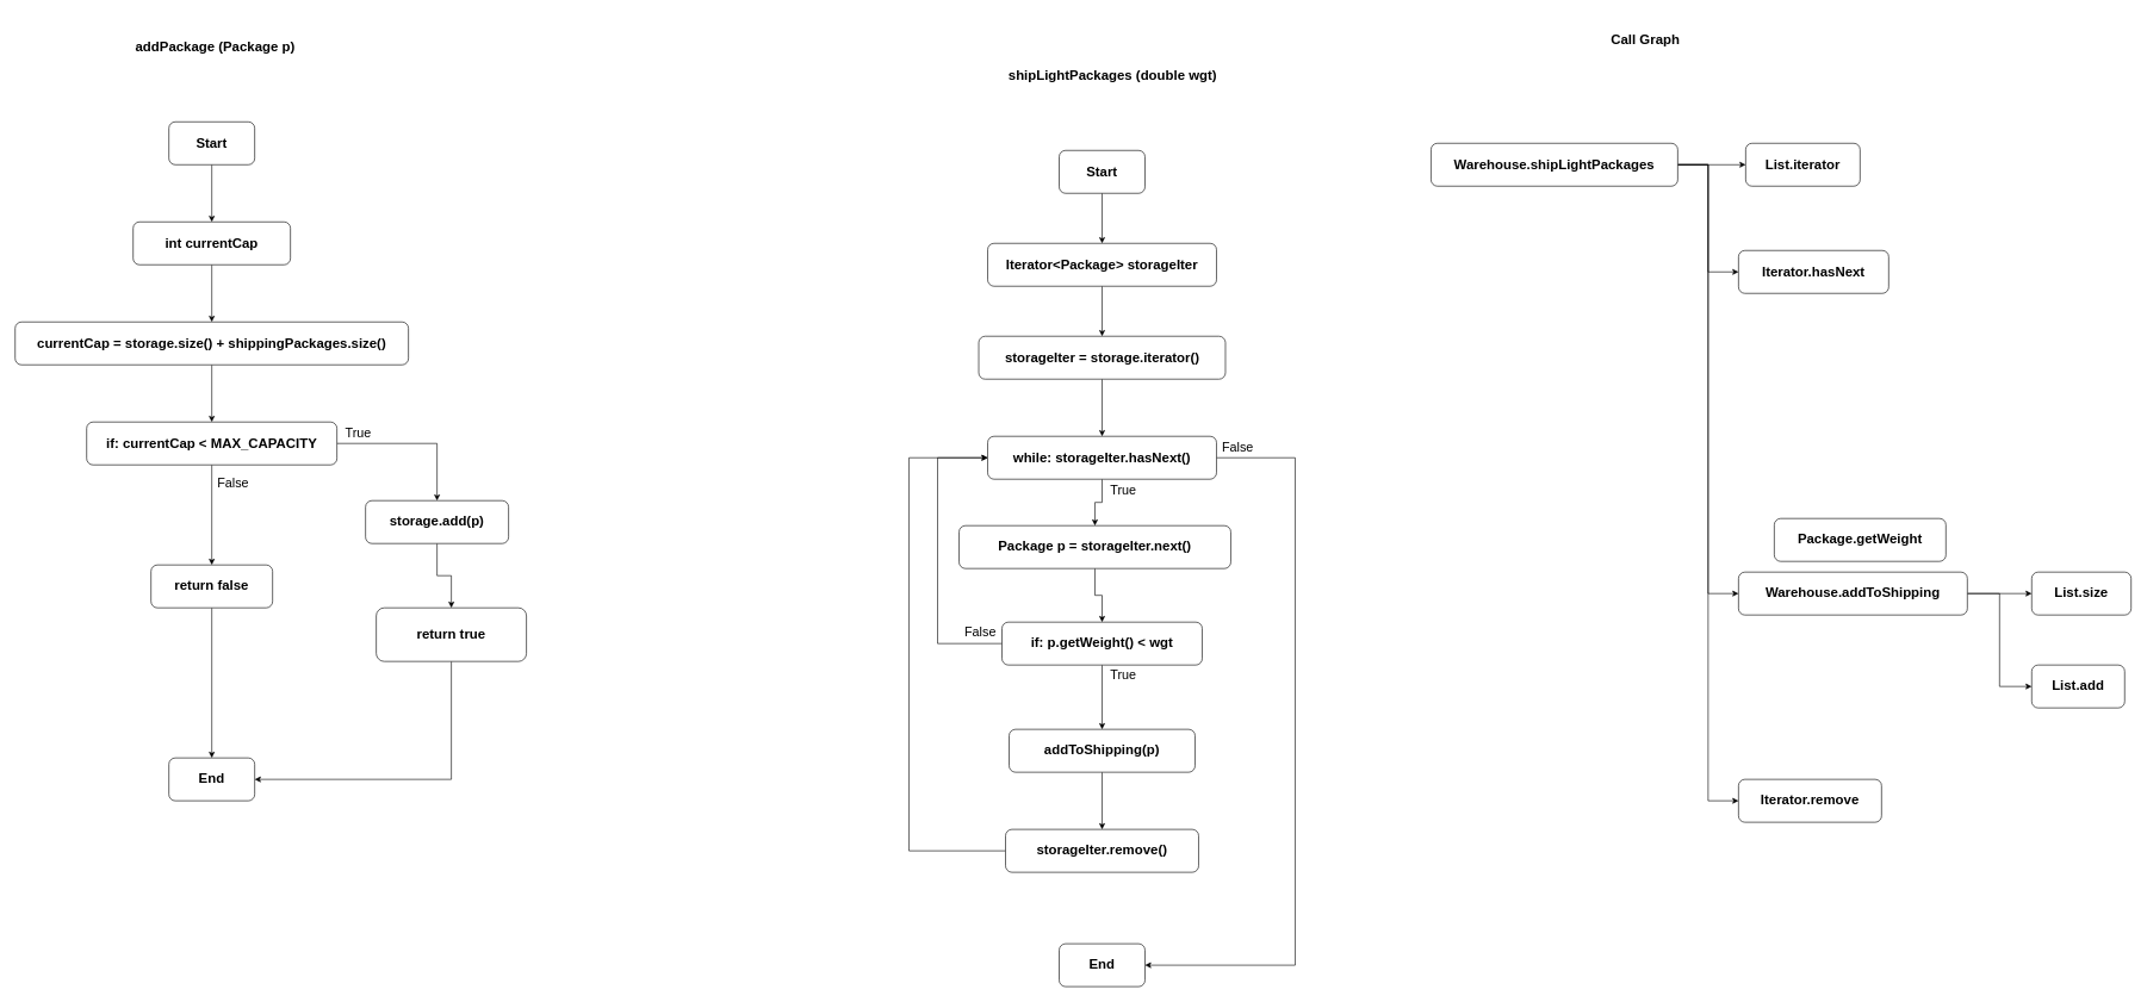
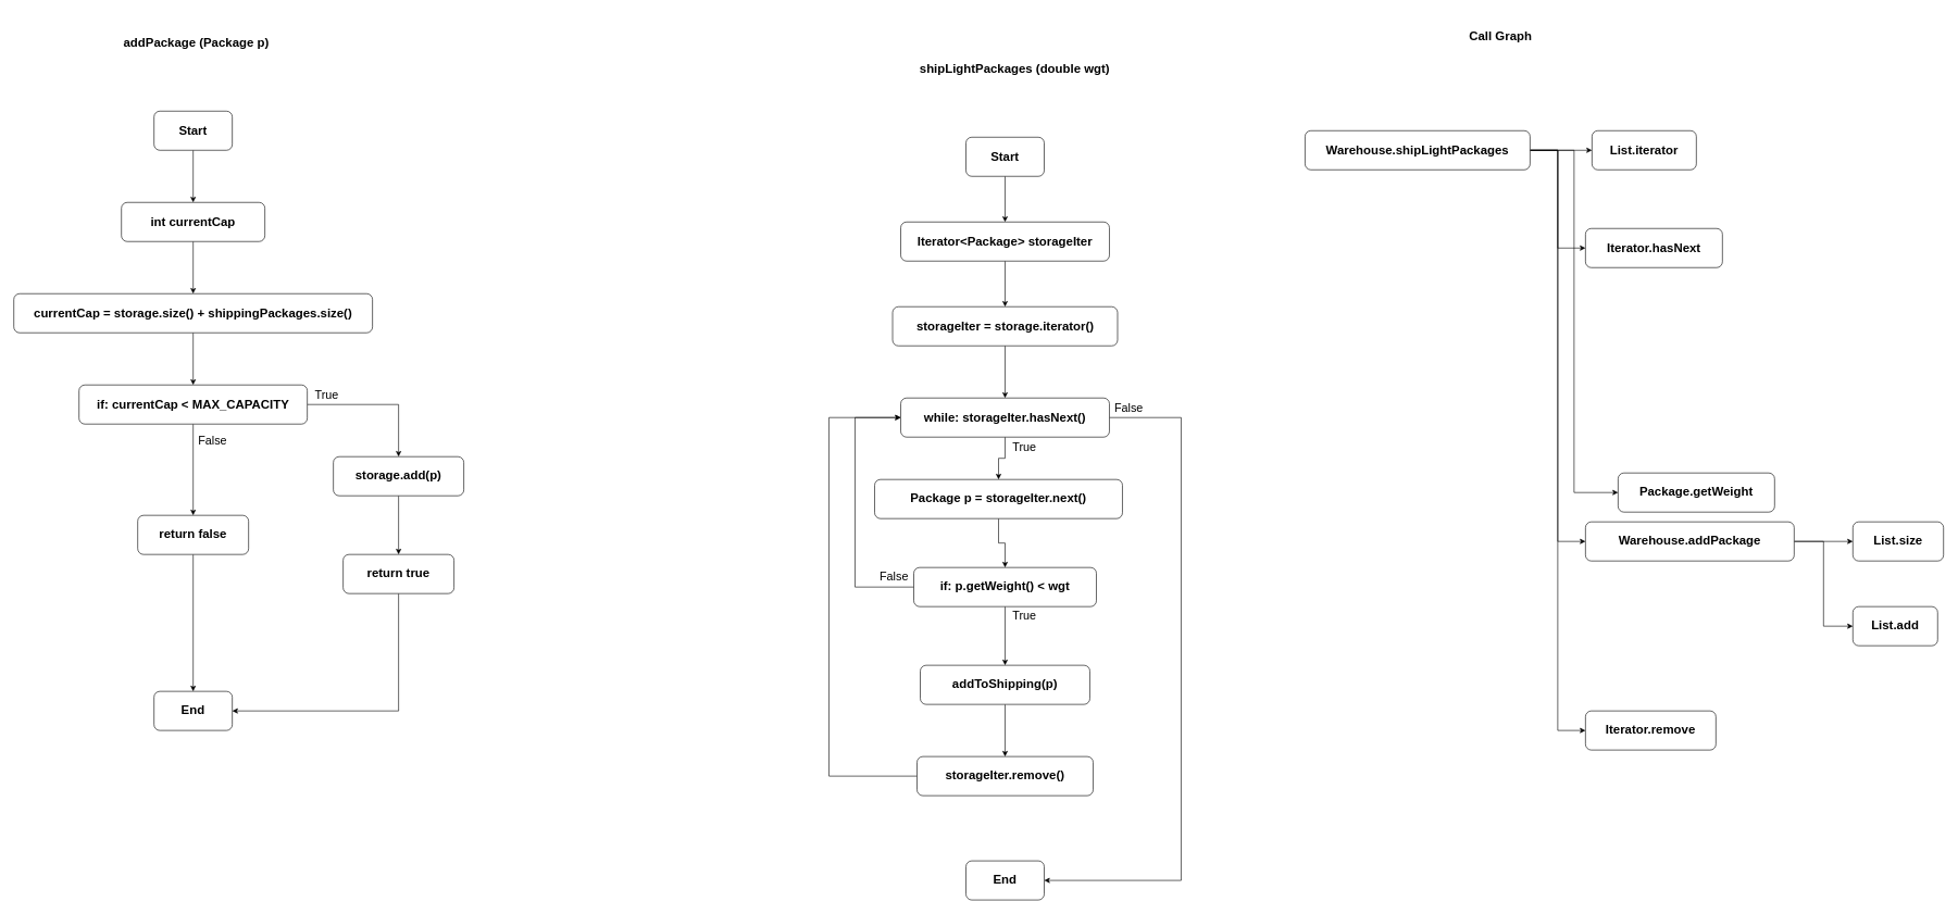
+ <mxCell id="47" style="edgeStyle=orthogonalEdgeStyle;rounded=0;orthogonalLoop=1;jettySize=auto;html=1;exitX=1;exitY=0.5;exitDx=0;exitDy=0;entryX=0;entryY=0.5;entryDx=0;entryDy=0;" edge="1" parent="1" source="50" target="53"><mxGeometry relative="1" as="geometry" /></mxCell>
- <mxCell id="56" value="&lt;span style=&quot;font-size: 19px;&quot;&gt;&lt;b&gt;Warehouse.addToShipping&lt;/b&gt;&lt;/span&gt;" style="rounded=1;whiteSpace=wrap;html=1;" vertex="1" parent="1"><mxGeometry x="2430" y="800" width="320" height="60" as="geometry" /></mxCell>
+ <mxCell id="56" value="&lt;span style=&quot;font-size: 19px;&quot;&gt;&lt;b&gt;Warehouse.addPackage&lt;/b&gt;&lt;/span&gt;" style="rounded=1;whiteSpace=wrap;html=1;" vertex="1" parent="1"><mxGeometry x="2430" y="800" width="320" height="60" as="geometry" /></mxCell>
- <mxCell id="16" value="&lt;span style=&quot;font-size: 19px;&quot;&gt;&lt;b&gt;return true&lt;/b&gt;&lt;/span&gt;" style="rounded=1;whiteSpace=wrap;html=1;" vertex="1" parent="1"><mxGeometry x="525" y="850" width="210" height="75" as="geometry" /></mxCell>
+ <mxCell id="16" value="&lt;span style=&quot;font-size: 19px;&quot;&gt;&lt;b&gt;return true&lt;/b&gt;&lt;/span&gt;" style="rounded=1;whiteSpace=wrap;html=1;" vertex="1" parent="1"><mxGeometry x="525" y="850" width="170" height="60" as="geometry" /></mxCell>
